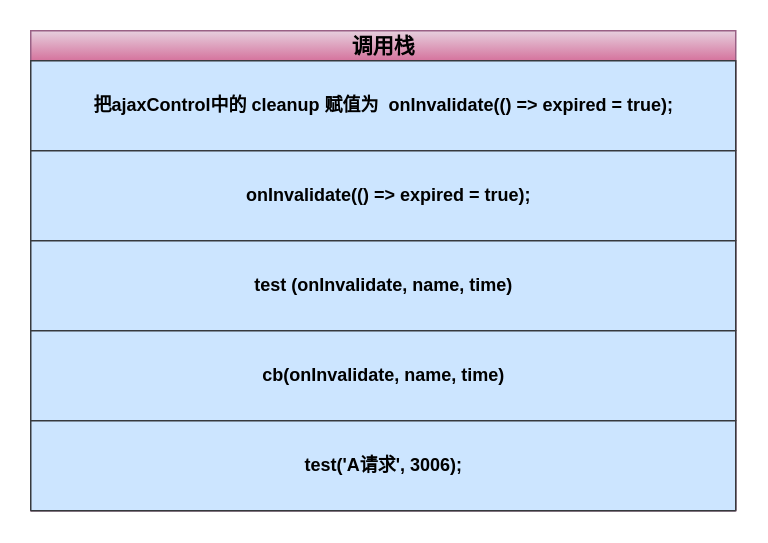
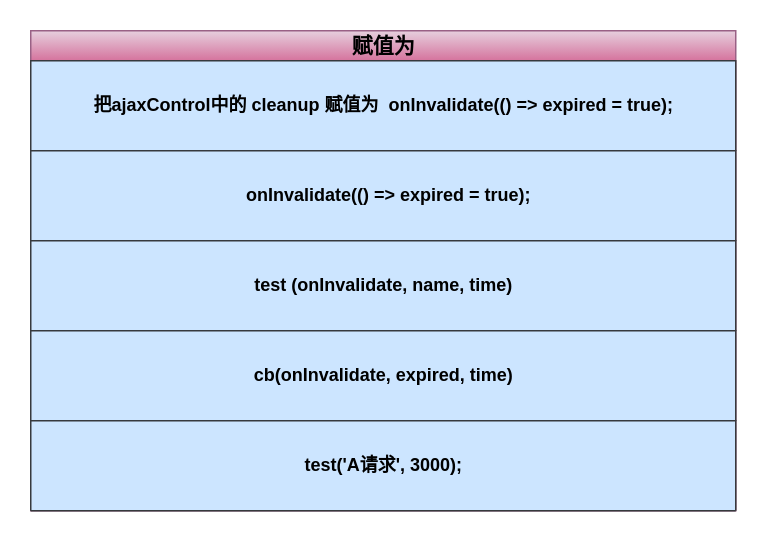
- <mxCell id="2" value="调用栈" style="swimlane;childLayout=stackLayout;resizeParent=1;resizeParentMax=0;horizontal=1;startSize=20;horizontalStack=0;html=1;fillColor=#e6d0de;strokeColor=#996185;gradientColor=#d5739d;fontSize=14;fontColor=#000000;" vertex="1" parent="1"><mxGeometry x="20" y="20" width="470" height="320" as="geometry" /></mxCell>
+ <mxCell id="2" value="赋值为" style="swimlane;childLayout=stackLayout;resizeParent=1;resizeParentMax=0;horizontal=1;startSize=20;horizontalStack=0;html=1;fillColor=#e6d0de;strokeColor=#996185;gradientColor=#d5739d;fontSize=14;fontColor=#000000;" vertex="1" parent="1"><mxGeometry x="20" y="20" width="470" height="320" as="geometry" /></mxCell>
- <mxCell id="6" value="cb(onInvalidate, name, time)" style="swimlane;startSize=480;horizontal=1;html=1;fillColor=#cce5ff;strokeColor=#36393d;fontSize=12;fontColor=#000000;" vertex="1" parent="2"><mxGeometry y="200" width="470" height="60" as="geometry" /></mxCell>
+ <mxCell id="6" value="cb(onInvalidate, expired, time)" style="swimlane;startSize=480;horizontal=1;html=1;fillColor=#cce5ff;strokeColor=#36393d;fontSize=12;fontColor=#000000;" vertex="1" parent="2"><mxGeometry y="200" width="470" height="60" as="geometry" /></mxCell>
- <mxCell id="7" value="test('A请求', 3006);" style="swimlane;startSize=480;horizontal=1;html=1;fillColor=#cce5ff;strokeColor=#36393d;fontSize=12;fontColor=#000000;" vertex="1" parent="2"><mxGeometry y="260" width="470" height="60" as="geometry" /></mxCell>
+ <mxCell id="7" value="test('A请求', 3000);" style="swimlane;startSize=480;horizontal=1;html=1;fillColor=#cce5ff;strokeColor=#36393d;fontSize=12;fontColor=#000000;" vertex="1" parent="2"><mxGeometry y="260" width="470" height="60" as="geometry" /></mxCell>
